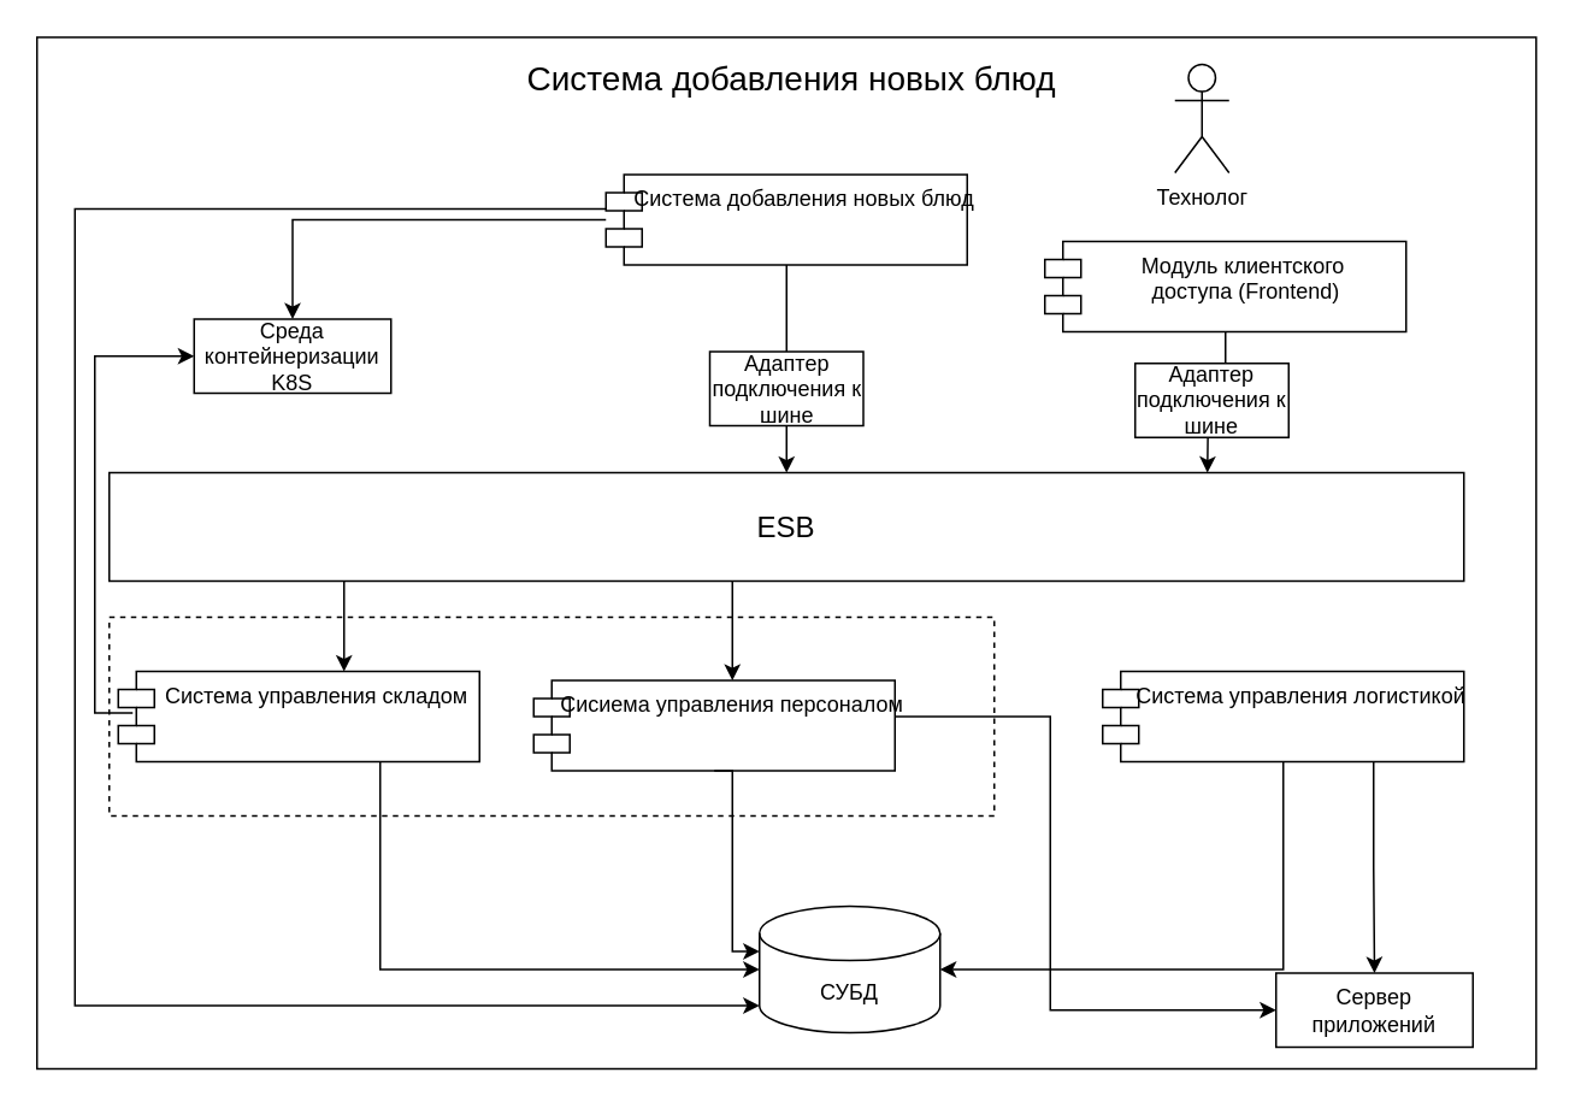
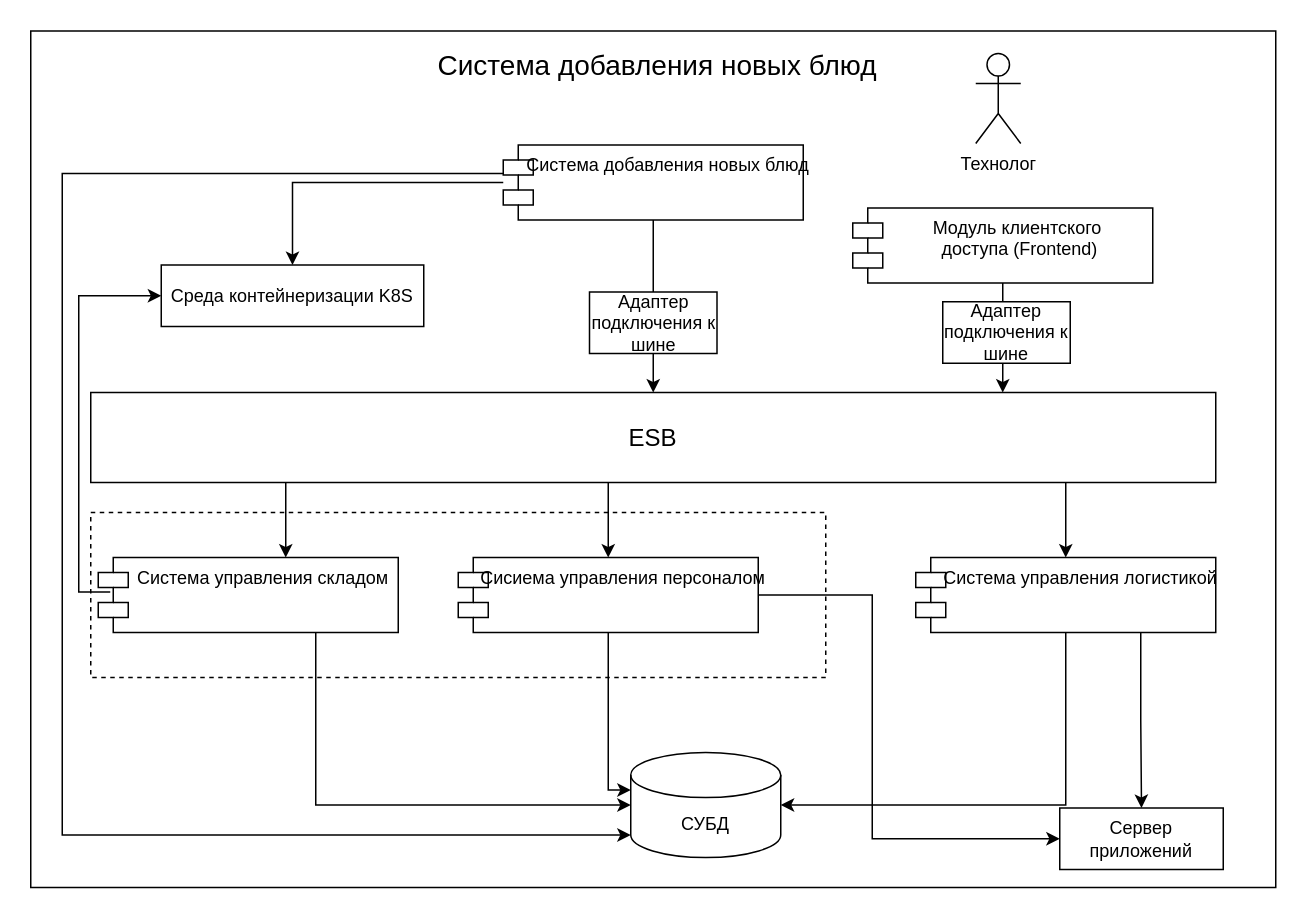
- <mxCell id="23" value="Модуль клиентского&#10; доступа (Frontend)" style="shape=module;align=left;spacingLeft=20;align=center;verticalAlign=top;" parent="1" vertex="1"><mxGeometry x="578" y="133" width="200" height="50" as="geometry" /></mxCell>
+ <mxCell id="23" value="Модуль клиентского&#10; доступа (Frontend)" style="shape=module;align=left;spacingLeft=20;align=center;verticalAlign=top;" parent="1" vertex="1"><mxGeometry x="568" y="138" width="200" height="50" as="geometry" /></mxCell>
- <mxCell id="26" value="Среда контейнеризации K8S" style="rounded=0;whiteSpace=wrap;html=1;" parent="1" vertex="1"><mxGeometry x="107" y="176" width="109" height="41" as="geometry" /></mxCell>
+ <mxCell id="26" value="Среда контейнеризации K8S" style="rounded=0;whiteSpace=wrap;html=1;" parent="1" vertex="1"><mxGeometry x="107" y="176" width="175" height="41" as="geometry" /></mxCell>
+ <mxCell id="6" style="edgeStyle=orthogonalEdgeStyle;rounded=0;orthogonalLoop=1;jettySize=auto;html=1;fontFamily=Helvetica;" parent="1" source="7" target="13" edge="1"><mxGeometry relative="1" as="geometry"><Array as="points"><mxPoint x="710" y="346" /><mxPoint x="710" y="346" /></Array></mxGeometry></mxCell>
- <mxCell id="10" value="Сисиема управления персоналом" style="shape=module;align=left;spacingLeft=20;align=center;verticalAlign=top;" parent="1" vertex="1"><mxGeometry x="295" y="376" width="200" height="50" as="geometry" /></mxCell>
+ <mxCell id="10" value="Сисиема управления персоналом" style="shape=module;align=left;spacingLeft=20;align=center;verticalAlign=top;" parent="1" vertex="1"><mxGeometry x="305" y="371" width="200" height="50" as="geometry" /></mxCell>
